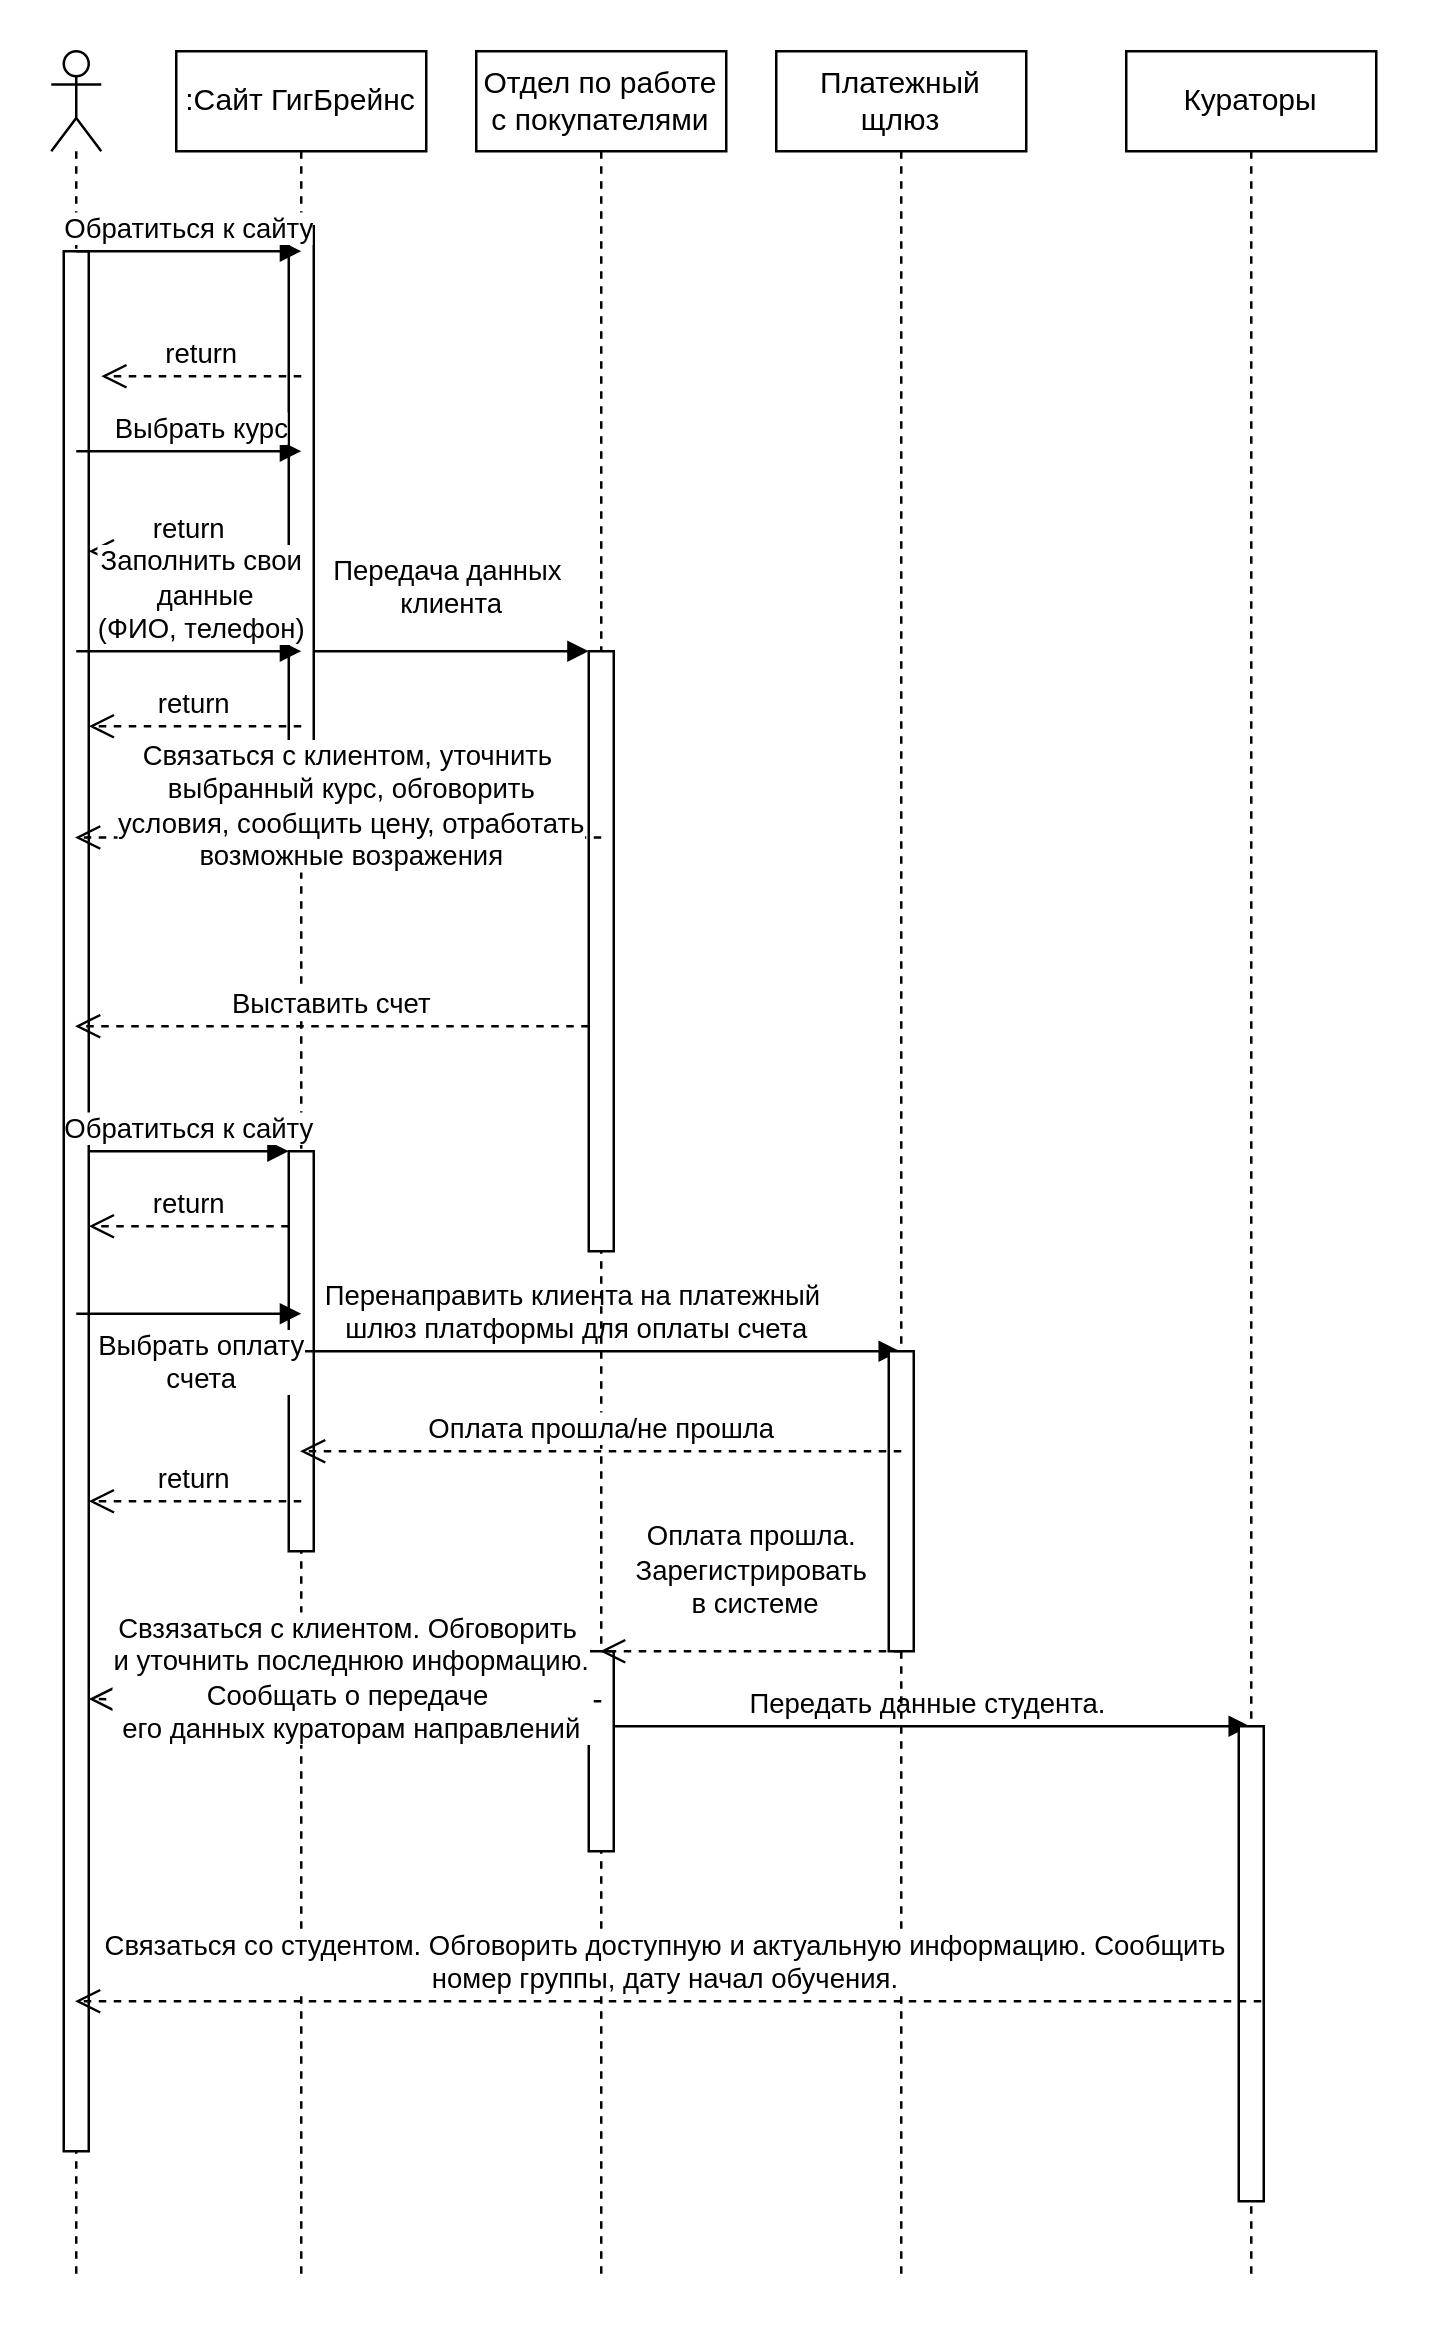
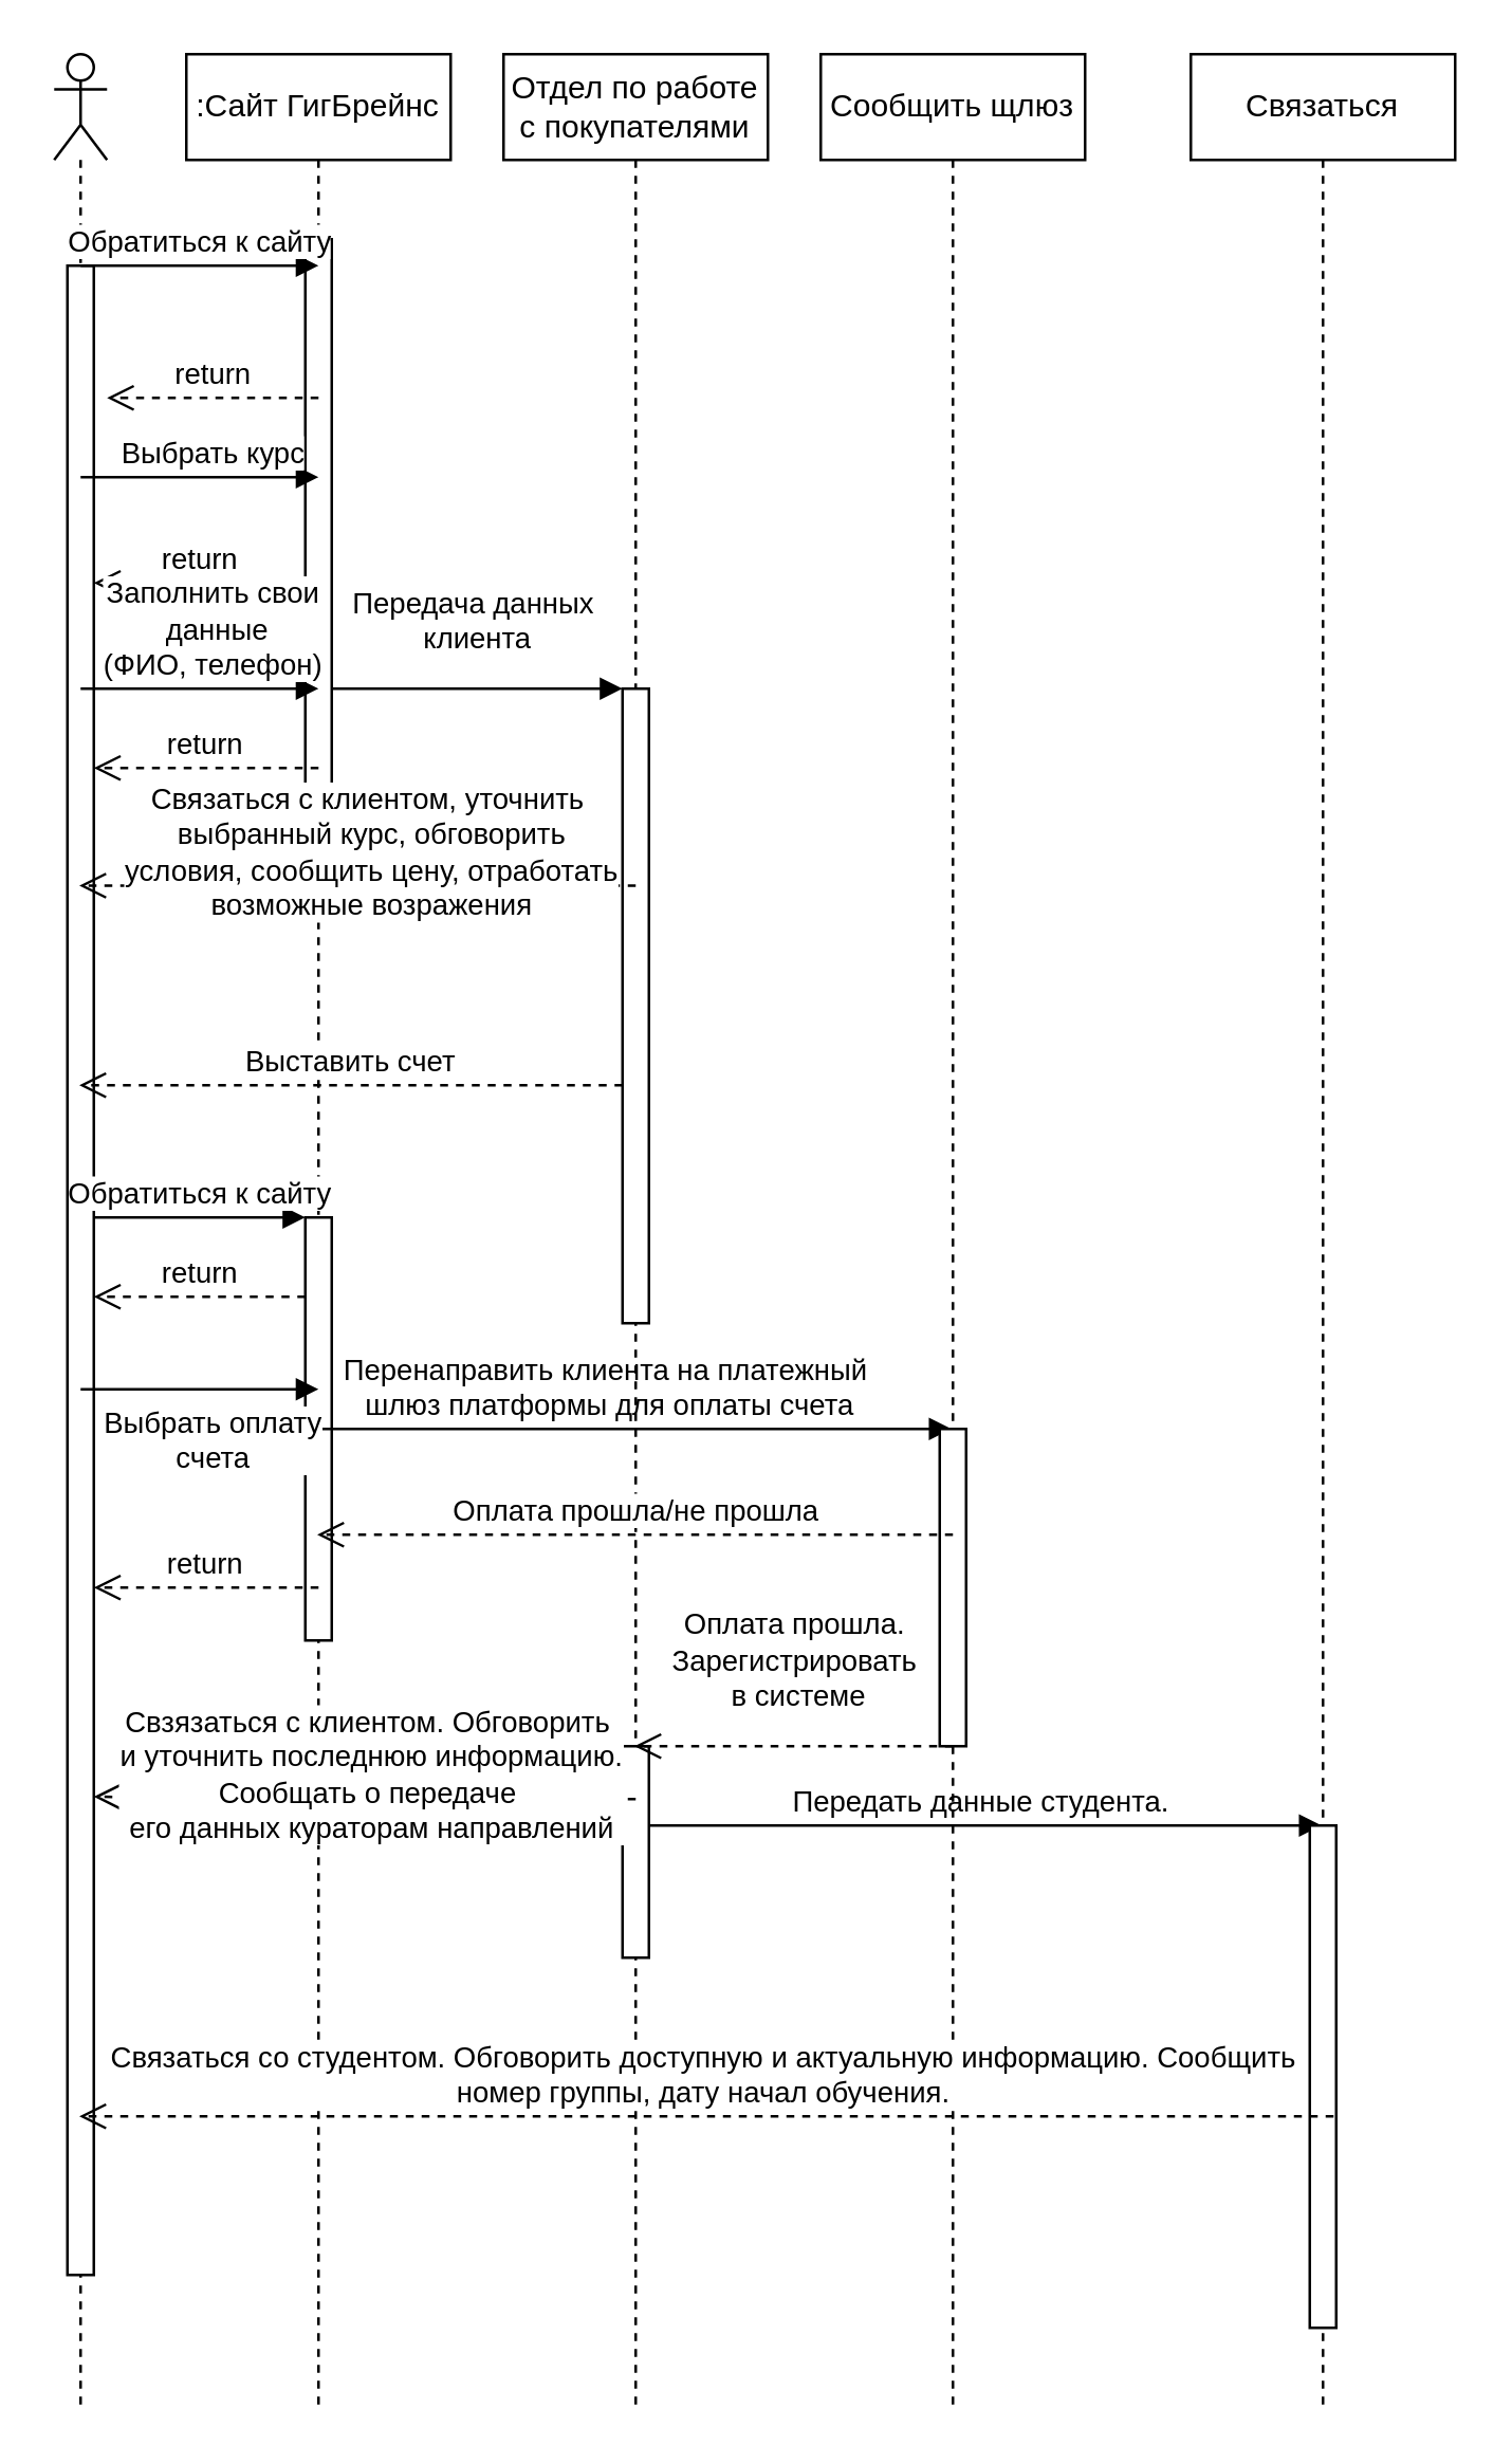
- <mxCell id="23" value="Платежный щлюз" style="shape=umlLifeline;perimeter=lifelinePerimeter;whiteSpace=wrap;html=1;container=1;collapsible=0;recursiveResize=0;outlineConnect=0;" vertex="1" parent="1"><mxGeometry x="310" y="20" width="100" height="890" as="geometry" /></mxCell>
+ <mxCell id="23" value="Сообщить щлюз" style="shape=umlLifeline;perimeter=lifelinePerimeter;whiteSpace=wrap;html=1;container=1;collapsible=0;recursiveResize=0;outlineConnect=0;" vertex="1" parent="1"><mxGeometry x="310" y="20" width="100" height="890" as="geometry" /></mxCell>
- <mxCell id="30" value="Кураторы" style="shape=umlLifeline;perimeter=lifelinePerimeter;whiteSpace=wrap;html=1;container=1;collapsible=0;recursiveResize=0;outlineConnect=0;" vertex="1" parent="1"><mxGeometry x="450" y="20" width="100" height="890" as="geometry" /></mxCell>
+ <mxCell id="30" value="Связаться" style="shape=umlLifeline;perimeter=lifelinePerimeter;whiteSpace=wrap;html=1;container=1;collapsible=0;recursiveResize=0;outlineConnect=0;" vertex="1" parent="1"><mxGeometry x="450" y="20" width="100" height="890" as="geometry" /></mxCell>
